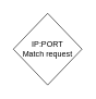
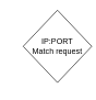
- <mxCell id="2" value="&lt;div&gt;IP:PORT&lt;/div&gt;&lt;div&gt;Match request&lt;br&gt;&lt;/div&gt;" style="rhombus;whiteSpace=wrap;html=1;" vertex="1" parent="1"><mxGeometry x="20" y="20" width="105" height="110" as="geometry" /></mxCell>
+ <mxCell id="2" value="&lt;div&gt;IP:PORT&lt;/div&gt;&lt;div&gt;Match request&lt;br&gt;&lt;/div&gt;" style="rhombus;whiteSpace=wrap;html=1;" vertex="1" parent="1"><mxGeometry x="35" y="15" width="105" height="110" as="geometry" /></mxCell>
